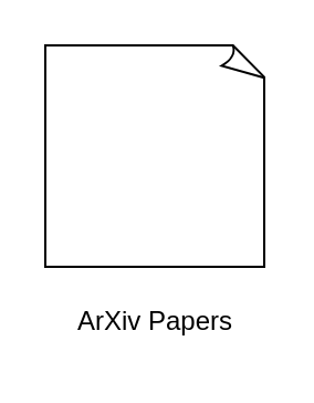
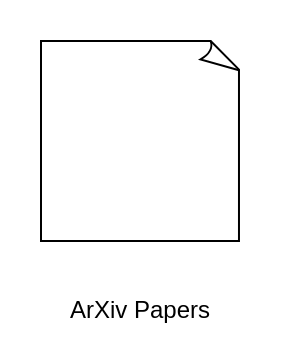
- <mxCell id="3" value="ArXiv Papers" style="text;strokeColor=none;align=center;fillColor=none;html=1;verticalAlign=middle;whiteSpace=wrap;rounded=0;" vertex="1" parent="1"><mxGeometry x="25" y="130" width="90" height="30" as="geometry" /></mxCell>
+ <mxCell id="3" value="ArXiv Papers" style="text;strokeColor=none;align=center;fillColor=none;html=1;verticalAlign=middle;whiteSpace=wrap;rounded=0;" vertex="1" parent="1"><mxGeometry x="25" y="140" width="90" height="30" as="geometry" /></mxCell>
